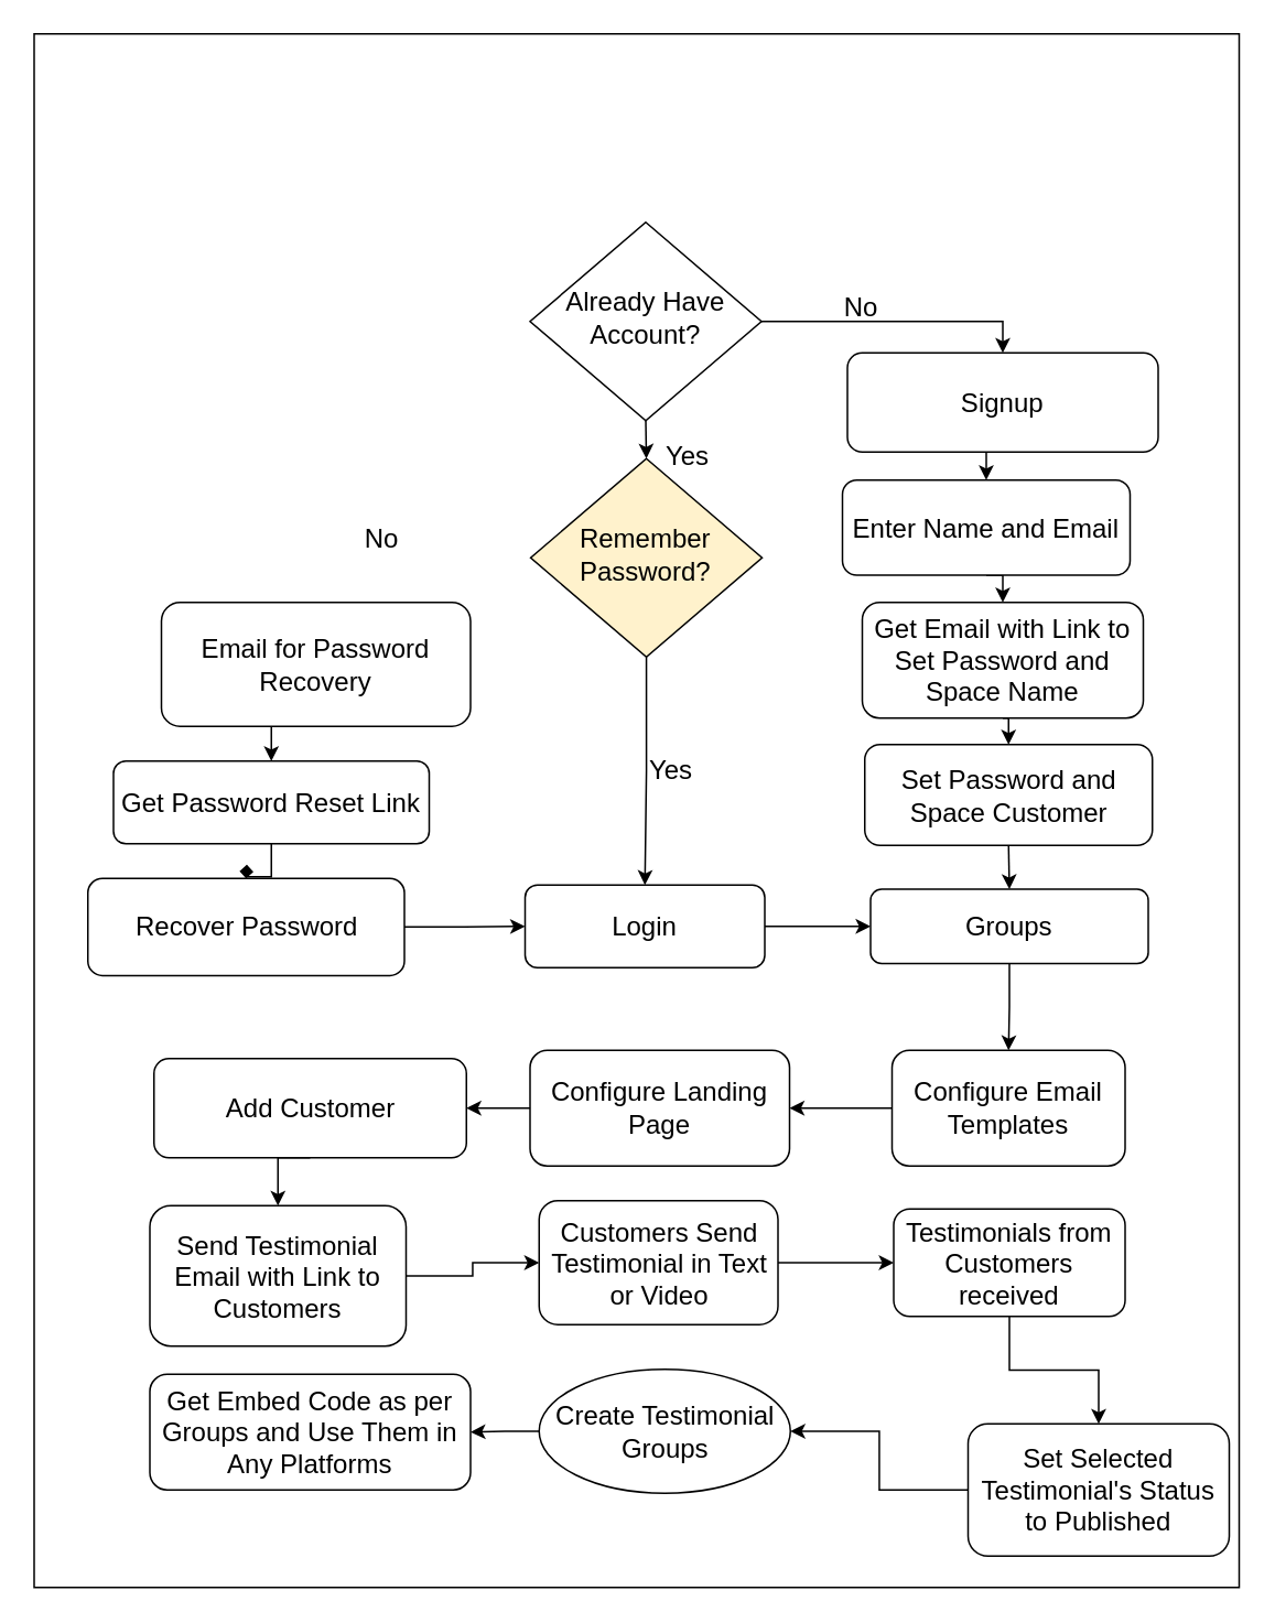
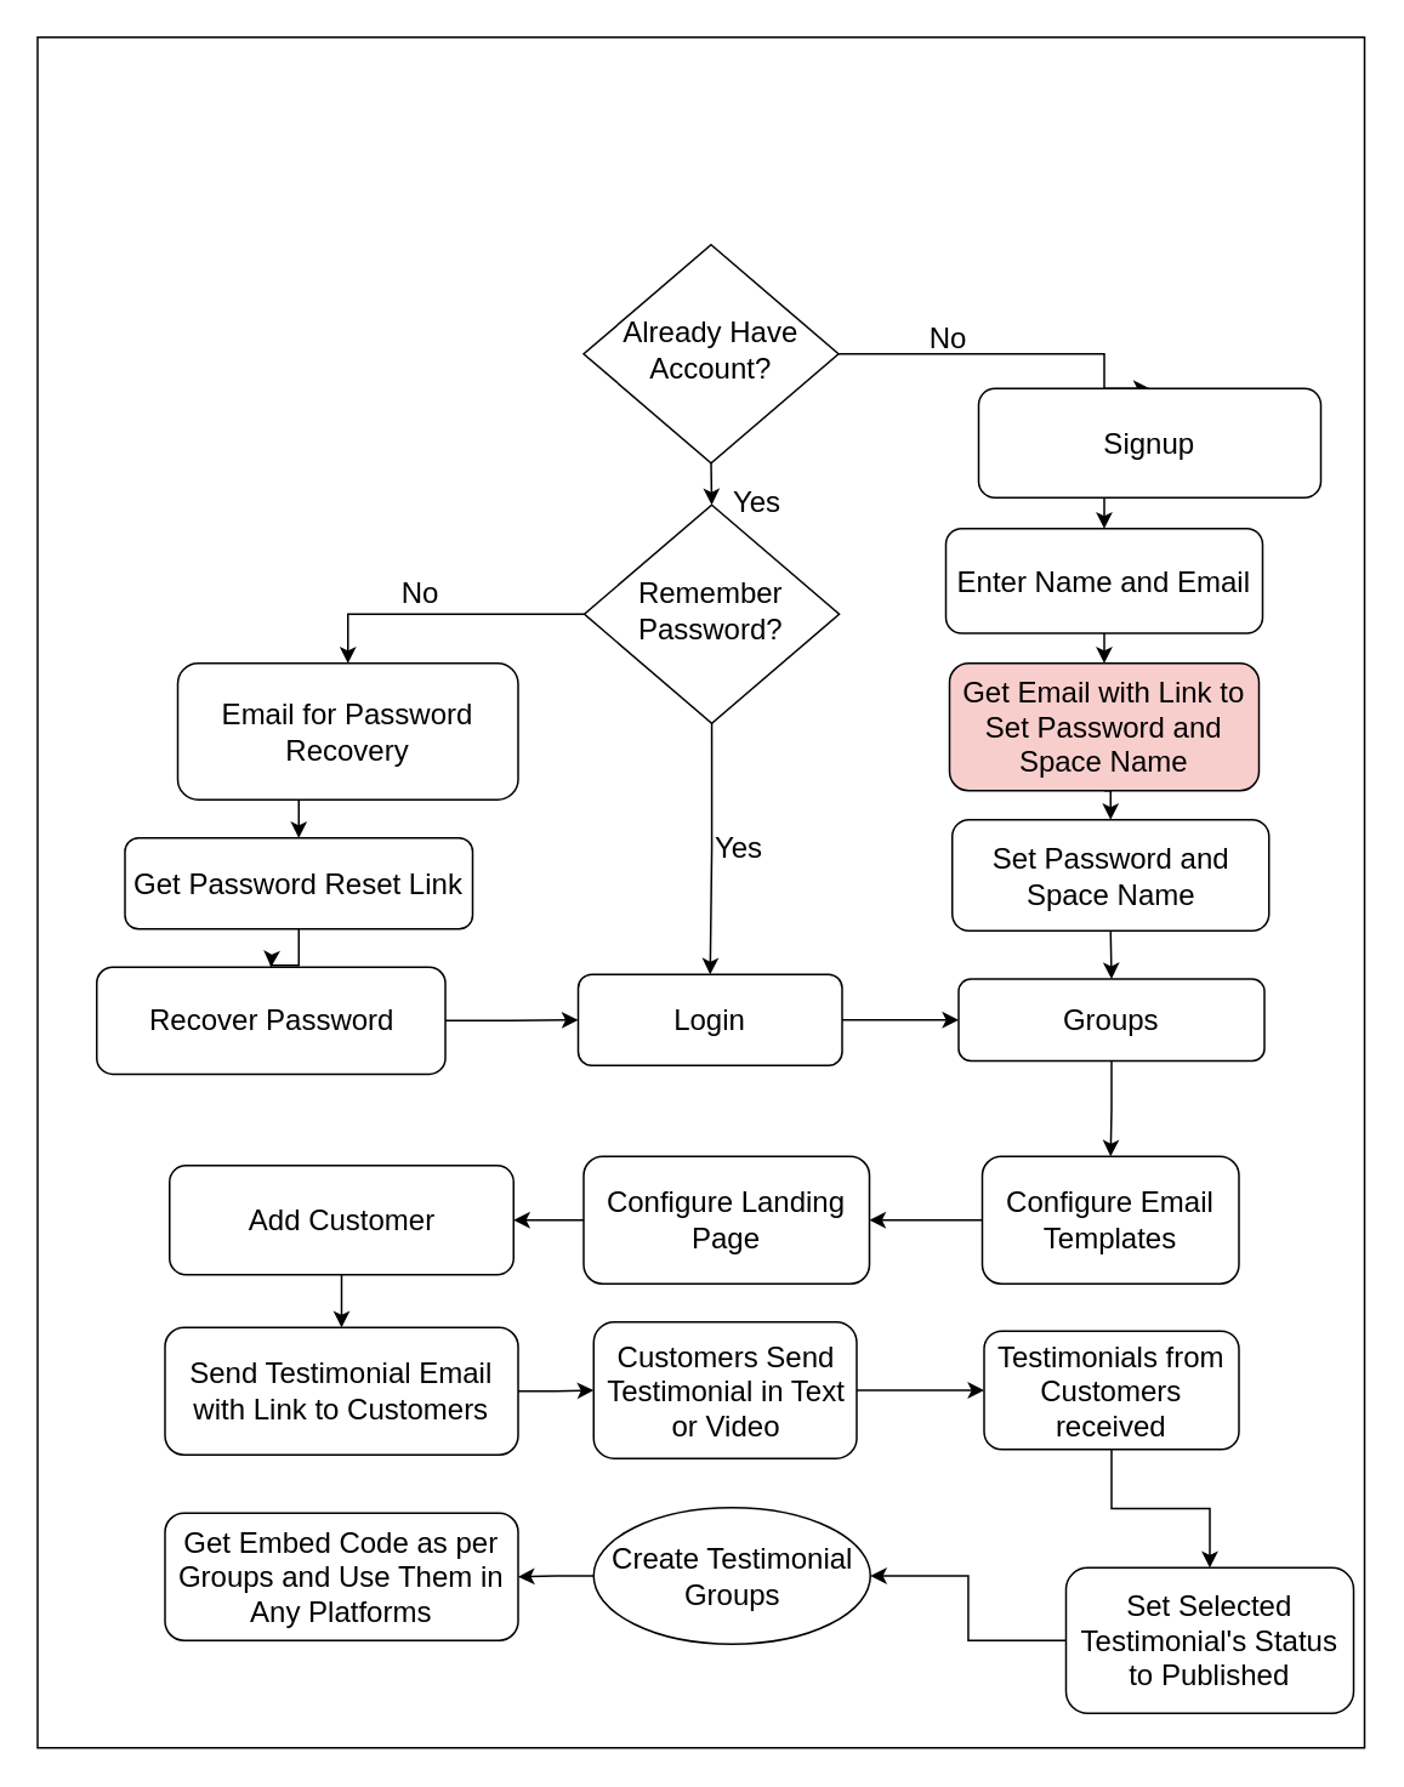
- <mxCell id="7" value="Signup " style="rounded=1;whiteSpace=wrap;html=1;fontSize=16;glass=0;strokeWidth=1;shadow=0;" parent="1" vertex="1"><mxGeometry x="512" y="213" width="188" height="60" as="geometry" /></mxCell>
+ <mxCell id="7" value="Signup " style="rounded=1;whiteSpace=wrap;html=1;fontSize=16;glass=0;strokeWidth=1;shadow=0;" parent="1" vertex="1"><mxGeometry x="537" y="213" width="188" height="60" as="geometry" /></mxCell>
- <mxCell id="21" value="Enter Name and Email " style="rounded=1;whiteSpace=wrap;html=1;fontSize=16;glass=0;strokeWidth=1;shadow=0;" vertex="1" parent="1"><mxGeometry x="509" y="290" width="174" height="57.5" as="geometry" /></mxCell>
+ <mxCell id="21" value="Enter Name and Email " style="rounded=1;whiteSpace=wrap;html=1;fontSize=16;glass=0;strokeWidth=1;shadow=0;" vertex="1" parent="1"><mxGeometry x="519" y="290" width="174" height="57.5" as="geometry" /></mxCell>
+ <mxCell id="42" style="edgeStyle=orthogonalEdgeStyle;rounded=0;orthogonalLoop=1;jettySize=auto;html=1;exitX=0;exitY=0.5;exitDx=0;exitDy=0;entryX=0.5;entryY=0;entryDx=0;entryDy=0;strokeWidth=1;fontSize=16;fontColor=none;" edge="1" parent="1" source="43" target="13"><mxGeometry relative="1" as="geometry" /></mxCell>
- <mxCell id="43" value="Remember Password?" style="rhombus;whiteSpace=wrap;html=1;shadow=0;fontFamily=Helvetica;fontSize=16;align=center;strokeWidth=1;spacing=6;spacingTop=-4;fillColor=#fff2cc;" vertex="1" parent="1"><mxGeometry x="320.38" y="277" width="140" height="120" as="geometry" /></mxCell>
+ <mxCell id="43" value="Remember Password?" style="rhombus;whiteSpace=wrap;html=1;shadow=0;fontFamily=Helvetica;fontSize=16;align=center;strokeWidth=1;spacing=6;spacingTop=-4;" vertex="1" parent="1"><mxGeometry x="320.38" y="277" width="140" height="120" as="geometry" /></mxCell>
- <mxCell id="23" value="Get Email with Link to Set Password and Space Name" style="rounded=1;whiteSpace=wrap;html=1;fontSize=16;glass=0;strokeWidth=1;shadow=0;" vertex="1" parent="1"><mxGeometry x="521" y="364" width="170" height="70" as="geometry" /></mxCell>
+ <mxCell id="23" value="Get Email with Link to Set Password and Space Name" style="rounded=1;whiteSpace=wrap;html=1;fontSize=16;glass=0;strokeWidth=1;shadow=0;fillColor=#f8cecc;" vertex="1" parent="1"><mxGeometry x="521" y="364" width="170" height="70" as="geometry" /></mxCell>
- <mxCell id="47" value="Set Password and Space Customer" style="rounded=1;whiteSpace=wrap;html=1;fontSize=16;glass=0;strokeWidth=1;shadow=0;" vertex="1" parent="1"><mxGeometry x="522.5" y="450" width="174" height="61" as="geometry" /></mxCell>
+ <mxCell id="47" value="Set Password and Space Name" style="rounded=1;whiteSpace=wrap;html=1;fontSize=16;glass=0;strokeWidth=1;shadow=0;" vertex="1" parent="1"><mxGeometry x="522.5" y="450" width="174" height="61" as="geometry" /></mxCell>
- <mxCell id="14" style="edgeStyle=orthogonalEdgeStyle;rounded=0;orthogonalLoop=1;jettySize=auto;html=1;entryX=0.5;entryY=0;entryDx=0;entryDy=0;strokeWidth=1;fontSize=16;endArrow=diamond;" edge="1" parent="1" source="15" target="17"><mxGeometry relative="1" as="geometry" /></mxCell>
+ <mxCell id="14" style="edgeStyle=orthogonalEdgeStyle;rounded=0;orthogonalLoop=1;jettySize=auto;html=1;entryX=0.5;entryY=0;entryDx=0;entryDy=0;strokeWidth=1;fontSize=16;" edge="1" parent="1" source="15" target="17"><mxGeometry relative="1" as="geometry" /></mxCell>
- <mxCell id="31" value="Send Testimonial Email with Link to Customers" style="rounded=1;whiteSpace=wrap;html=1;fontSize=16;glass=0;strokeWidth=1;shadow=0;" vertex="1" parent="1"><mxGeometry x="90" y="729" width="155" height="85" as="geometry" /></mxCell>
+ <mxCell id="31" value="Send Testimonial Email with Link to Customers" style="rounded=1;whiteSpace=wrap;html=1;fontSize=16;glass=0;strokeWidth=1;shadow=0;" vertex="1" parent="1"><mxGeometry x="90" y="729" width="194" height="70" as="geometry" /></mxCell>
